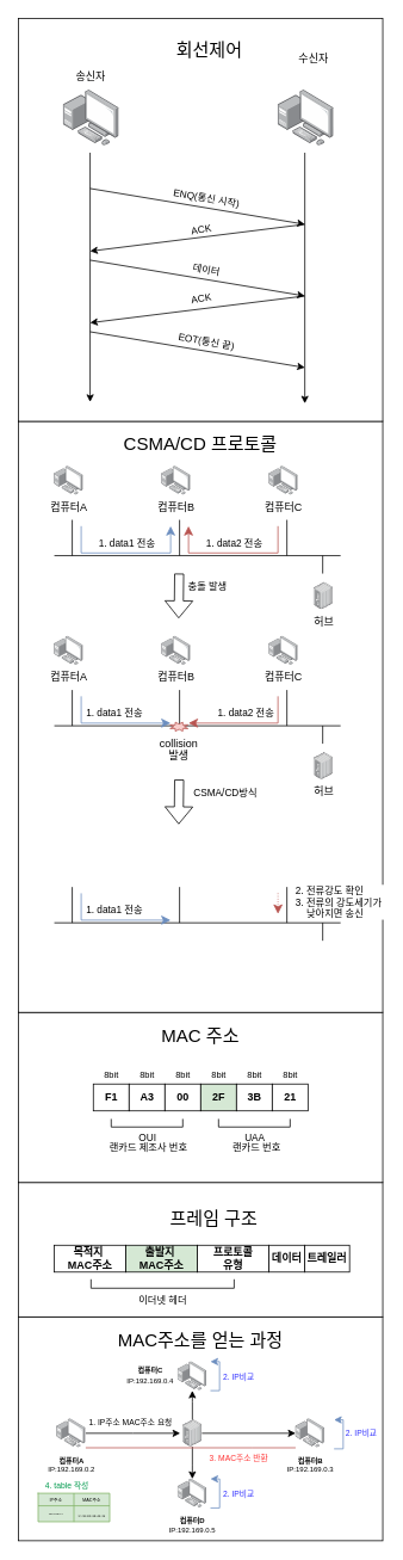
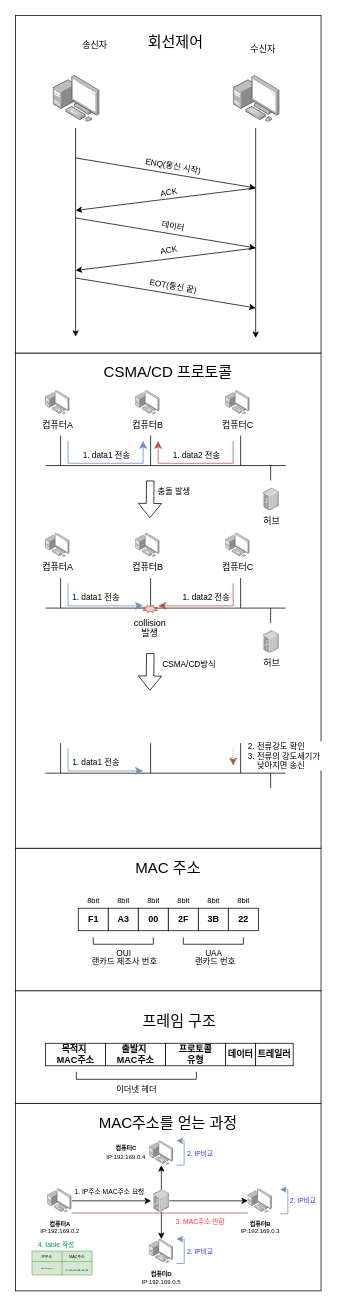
- <mxCell id="15" value="송신자" style="text;html=1;align=center;verticalAlign=middle;whiteSpace=wrap;rounded=0;" parent="1" vertex="1"><mxGeometry x="71.2" y="70" width="60" height="30" as="geometry" /></mxCell>
+ <mxCell id="15" value="송신자" style="text;html=1;align=center;verticalAlign=middle;whiteSpace=wrap;rounded=0;" parent="1" vertex="1"><mxGeometry x="96.2" y="45" width="60" height="30" as="geometry" /></mxCell>
- <mxCell id="82" value="2F" style="rounded=0;whiteSpace=wrap;html=1;fontStyle=1;fillColor=#d5e8d4;" vertex="1" parent="1"><mxGeometry x="223.57" y="1210" width="40" height="30" as="geometry" /></mxCell>
+ <mxCell id="82" value="2F" style="rounded=0;whiteSpace=wrap;html=1;fontStyle=1" vertex="1" parent="1"><mxGeometry x="223.57" y="1210" width="40" height="30" as="geometry" /></mxCell>
- <mxCell id="86" value="21" style="rounded=0;whiteSpace=wrap;html=1;fontStyle=1" vertex="1" parent="1"><mxGeometry x="303.57" y="1210" width="40" height="30" as="geometry" /></mxCell>
+ <mxCell id="86" value="22" style="rounded=0;whiteSpace=wrap;html=1;fontStyle=1" vertex="1" parent="1"><mxGeometry x="303.57" y="1210" width="40" height="30" as="geometry" /></mxCell>
- <mxCell id="92" value="출발지&amp;nbsp;&lt;div&gt;MAC주소&lt;/div&gt;" style="rounded=0;whiteSpace=wrap;html=1;fontStyle=1;fillColor=#d5e8d4;" vertex="1" parent="1"><mxGeometry x="140" y="1390" width="80" height="30" as="geometry" /></mxCell>
+ <mxCell id="92" value="출발지&amp;nbsp;&lt;div&gt;MAC주소&lt;/div&gt;" style="rounded=0;whiteSpace=wrap;html=1;fontStyle=1" vertex="1" parent="1"><mxGeometry x="140" y="1390" width="80" height="30" as="geometry" /></mxCell>
